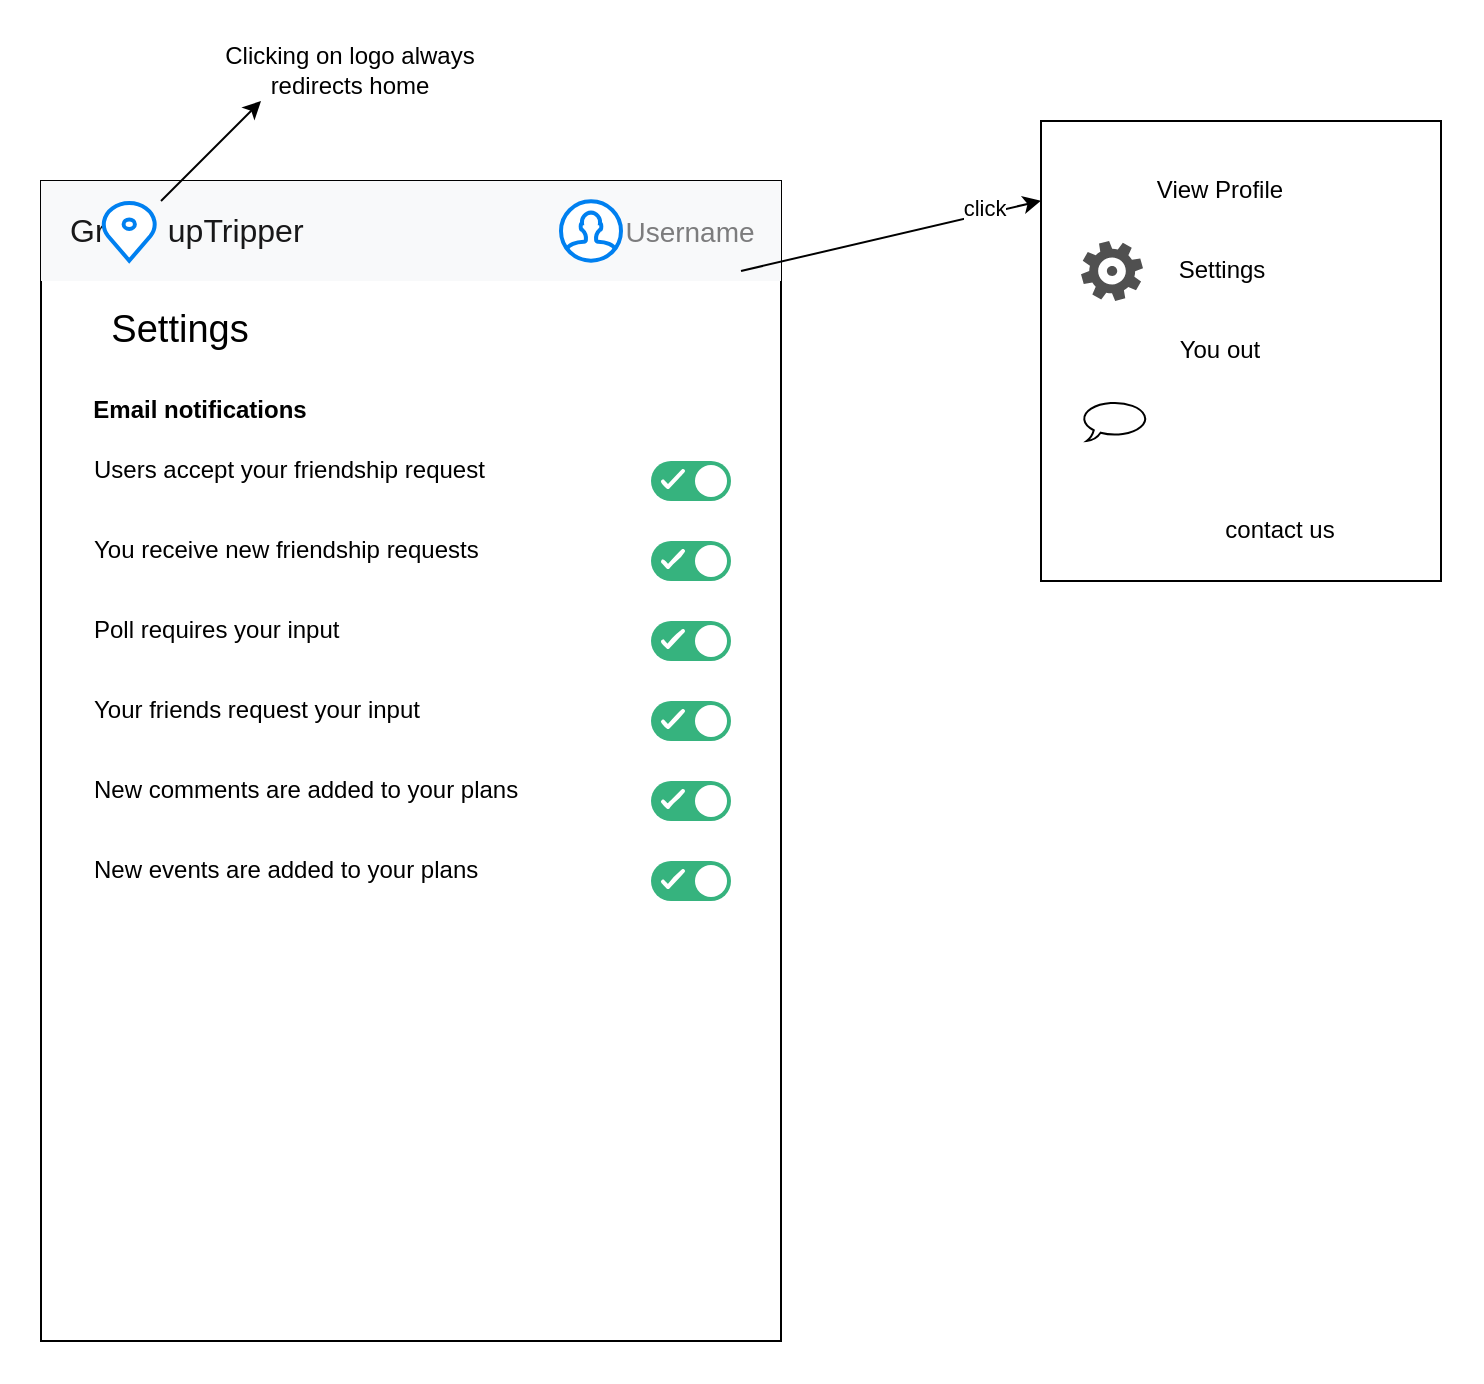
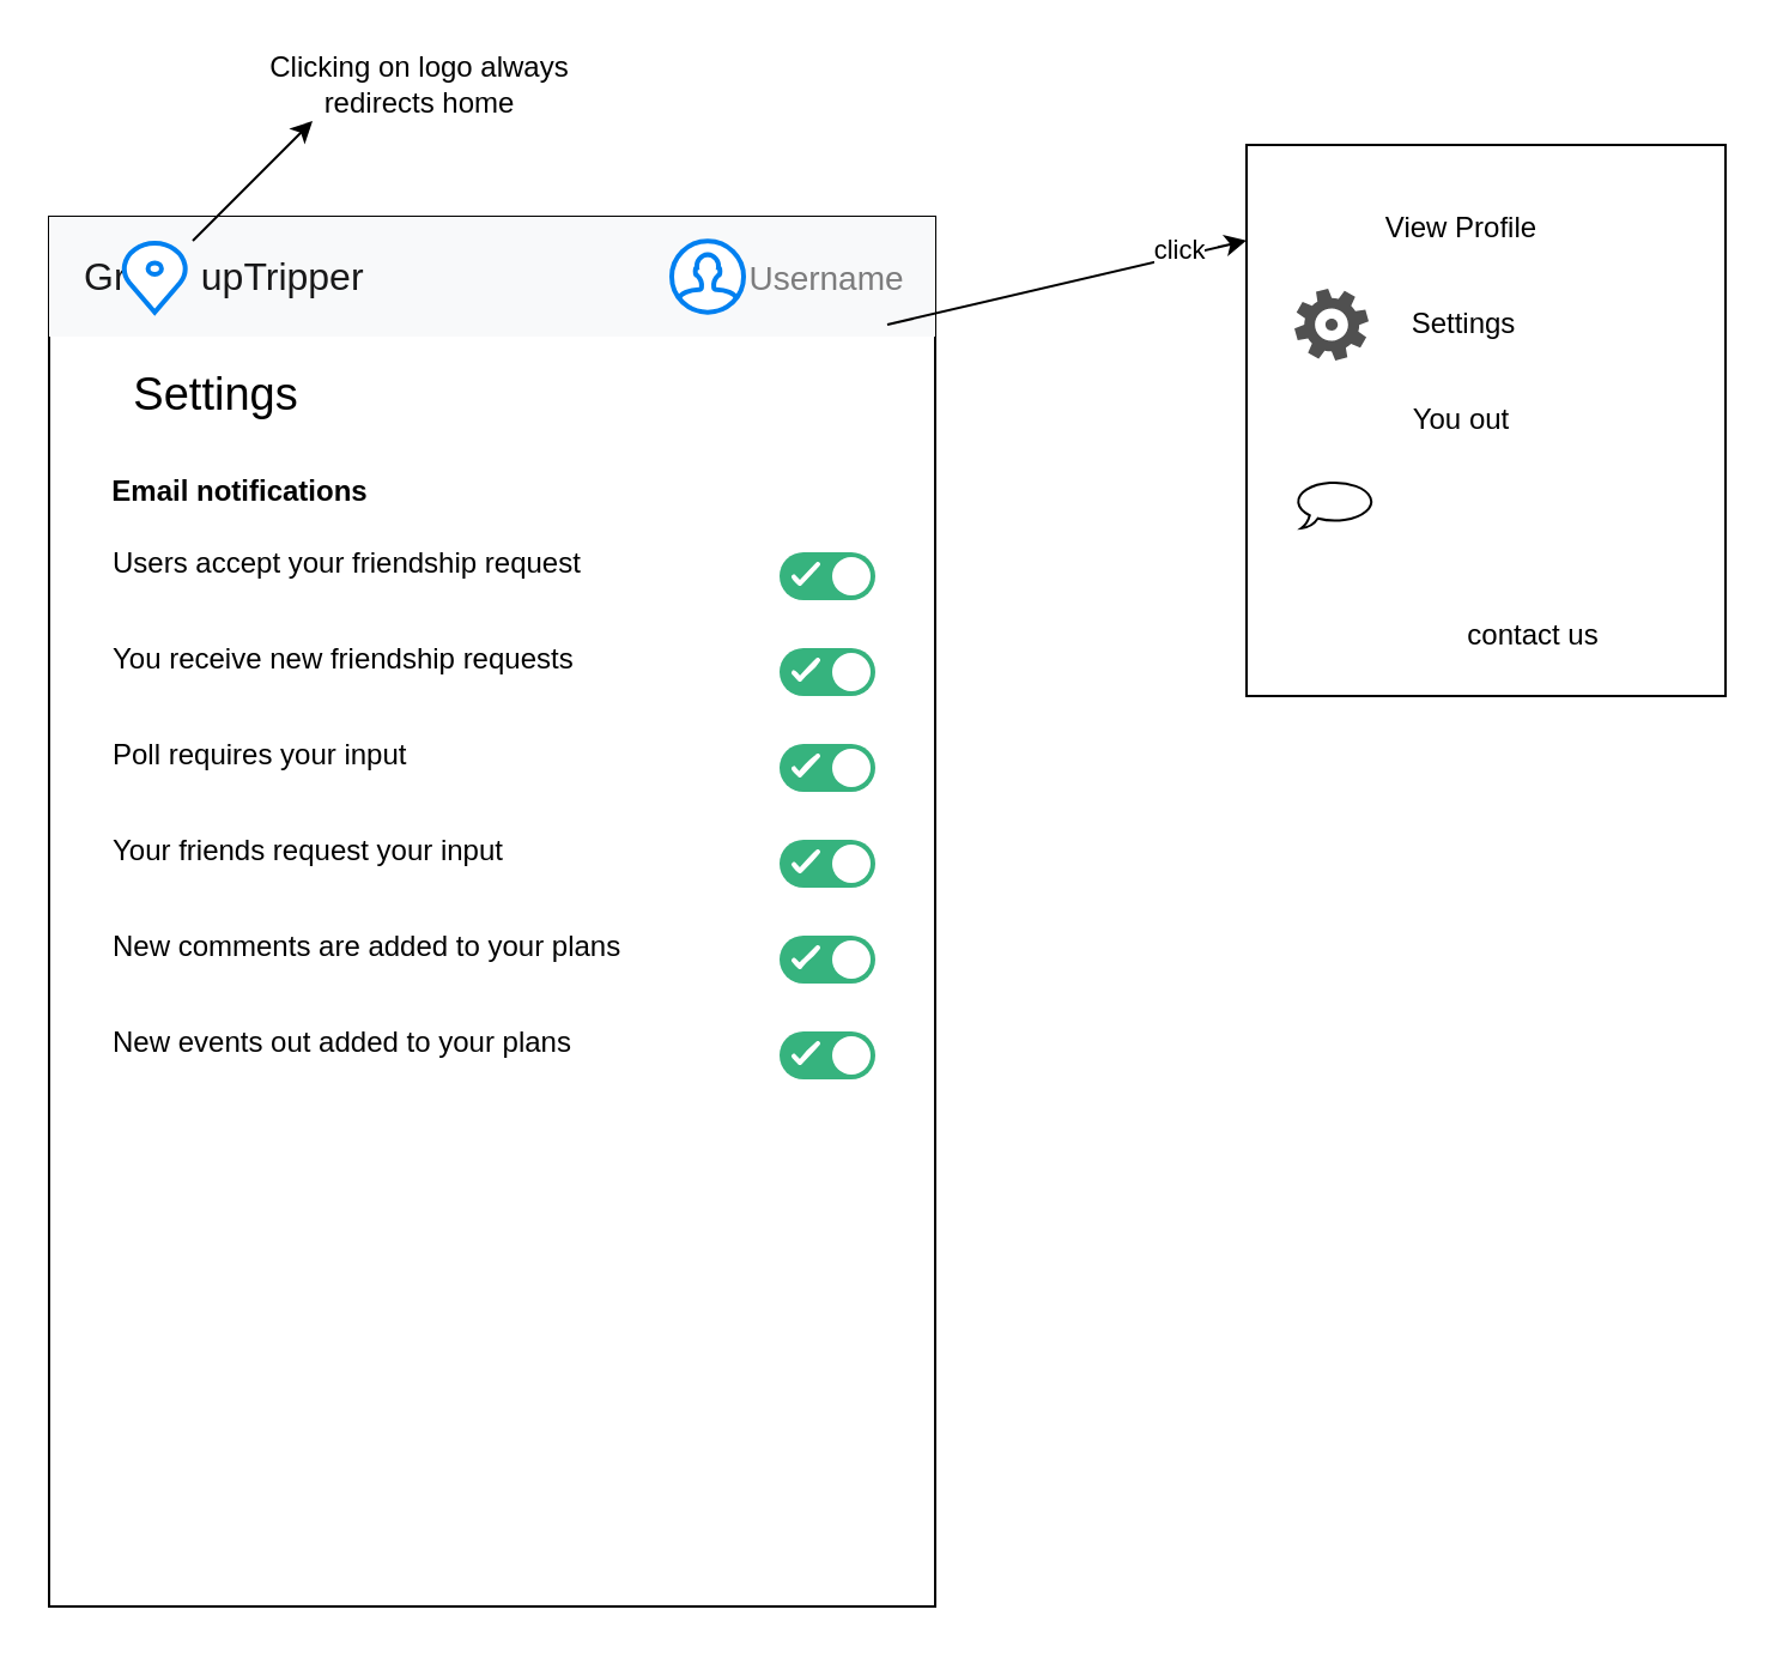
- <mxCell id="42" value="New events are added to your plans" style="text;html=1;strokeColor=none;fillColor=none;align=left;verticalAlign=middle;whiteSpace=wrap;rounded=0;" parent="38" vertex="1"><mxGeometry width="260" height="30" as="geometry" /></mxCell>
+ <mxCell id="42" value="New events out added to your plans" style="text;html=1;strokeColor=none;fillColor=none;align=left;verticalAlign=middle;whiteSpace=wrap;rounded=0;" parent="38" vertex="1"><mxGeometry width="260" height="30" as="geometry" /></mxCell>
